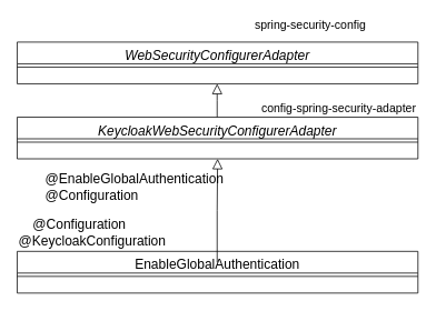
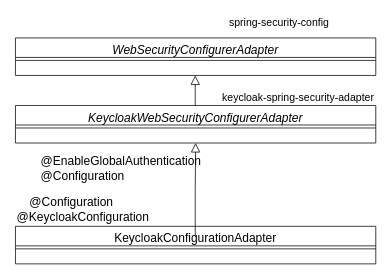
- <mxCell id="9" value="&lt;div align=&quot;right&quot;&gt;&lt;font style=&quot;font-size: 14px&quot;&gt;config-spring-security-adapter&lt;/font&gt;&lt;/div&gt;" style="text;html=1;strokeColor=none;fillColor=none;align=right;verticalAlign=middle;whiteSpace=wrap;rounded=0;" vertex="1" parent="1"><mxGeometry x="140" y="120" width="360" height="20" as="geometry" /></mxCell>
+ <mxCell id="9" value="&lt;div align=&quot;right&quot;&gt;&lt;font style=&quot;font-size: 14px&quot;&gt;keycloak-spring-security-adapter&lt;/font&gt;&lt;/div&gt;" style="text;html=1;strokeColor=none;fillColor=none;align=right;verticalAlign=middle;whiteSpace=wrap;rounded=0;" vertex="1" parent="1"><mxGeometry x="140" y="120" width="360" height="20" as="geometry" /></mxCell>
- <mxCell id="4" value="EnableGlobalAuthentication" style="swimlane;fontStyle=0;align=center;verticalAlign=top;childLayout=stackLayout;horizontal=1;startSize=26;horizontalStack=0;resizeParent=1;resizeLast=0;collapsible=1;marginBottom=0;rounded=0;shadow=0;strokeWidth=1;fontSize=16;" parent="1" vertex="1"><mxGeometry x="20" y="301" width="480" height="50" as="geometry"><mxRectangle x="130" y="380" width="160" height="26" as="alternateBounds" /></mxGeometry></mxCell>
+ <mxCell id="4" value="KeycloakConfigurationAdapter" style="swimlane;fontStyle=0;align=center;verticalAlign=top;childLayout=stackLayout;horizontal=1;startSize=26;horizontalStack=0;resizeParent=1;resizeLast=0;collapsible=1;marginBottom=0;rounded=0;shadow=0;strokeWidth=1;fontSize=16;" parent="1" vertex="1"><mxGeometry x="20" y="301" width="480" height="50" as="geometry"><mxRectangle x="130" y="380" width="160" height="26" as="alternateBounds" /></mxGeometry></mxCell>
